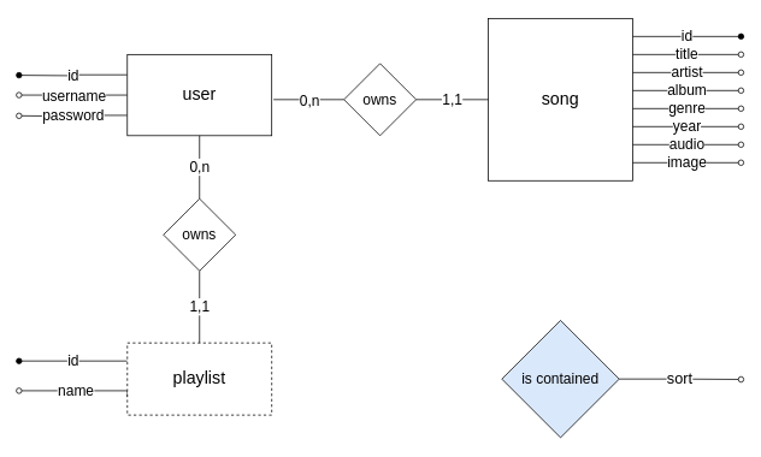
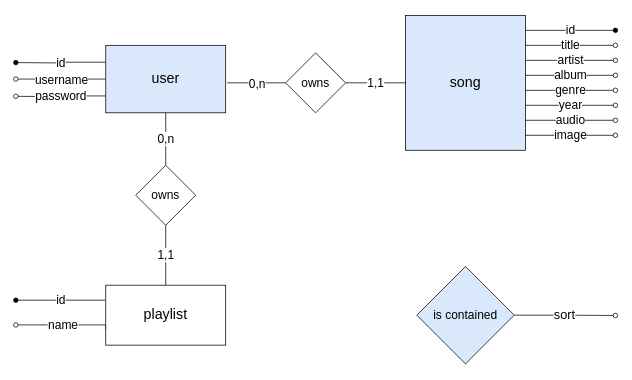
- <mxCell id="5" value="user" style="rounded=0;whiteSpace=wrap;html=1;fontSize=19;" parent="1" vertex="1"><mxGeometry x="140" y="60" width="160" height="90" as="geometry" /></mxCell>
+ <mxCell id="5" value="user" style="rounded=0;whiteSpace=wrap;html=1;fontSize=19;fillColor=#dae8fc;" parent="1" vertex="1"><mxGeometry x="140" y="60" width="160" height="90" as="geometry" /></mxCell>
- <mxCell id="6" value="song" style="rounded=0;whiteSpace=wrap;html=1;fontSize=19;" parent="1" vertex="1"><mxGeometry x="540" y="20" width="160" height="180" as="geometry" /></mxCell>
+ <mxCell id="6" value="song" style="rounded=0;whiteSpace=wrap;html=1;fontSize=19;fillColor=#dae8fc;" parent="1" vertex="1"><mxGeometry x="540" y="20" width="160" height="180" as="geometry" /></mxCell>
- <mxCell id="9" value="playlist" style="rounded=0;whiteSpace=wrap;html=1;fontSize=19;dashed=1;" parent="1" vertex="1"><mxGeometry x="140" y="380" width="160" height="80" as="geometry" /></mxCell>
+ <mxCell id="9" value="playlist" style="rounded=0;whiteSpace=wrap;html=1;fontSize=19;" parent="1" vertex="1"><mxGeometry x="140" y="380" width="160" height="80" as="geometry" /></mxCell>
